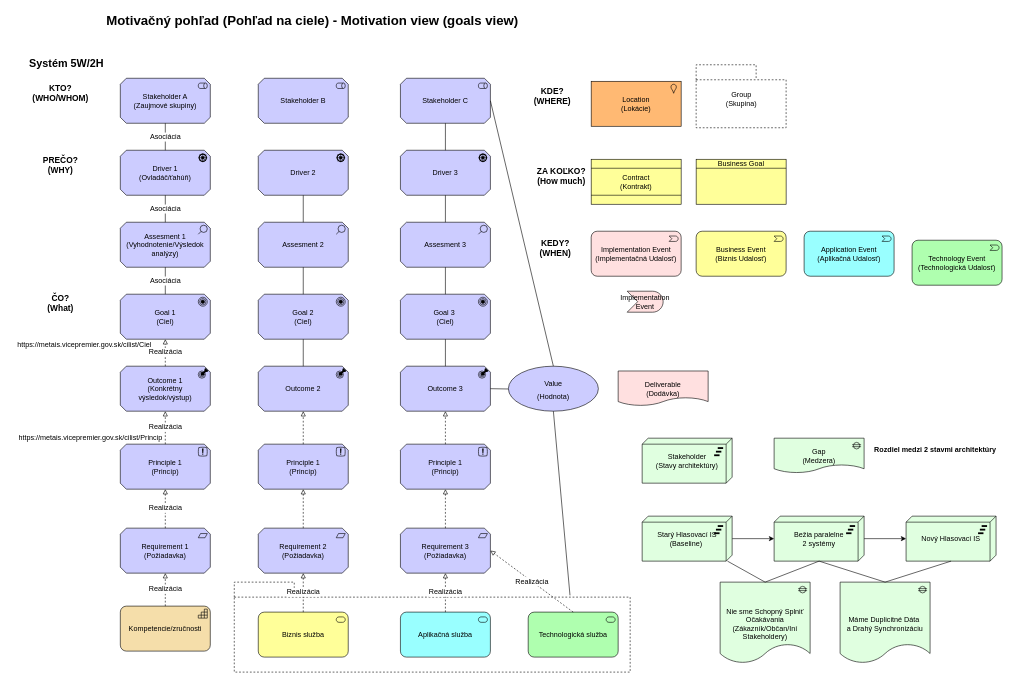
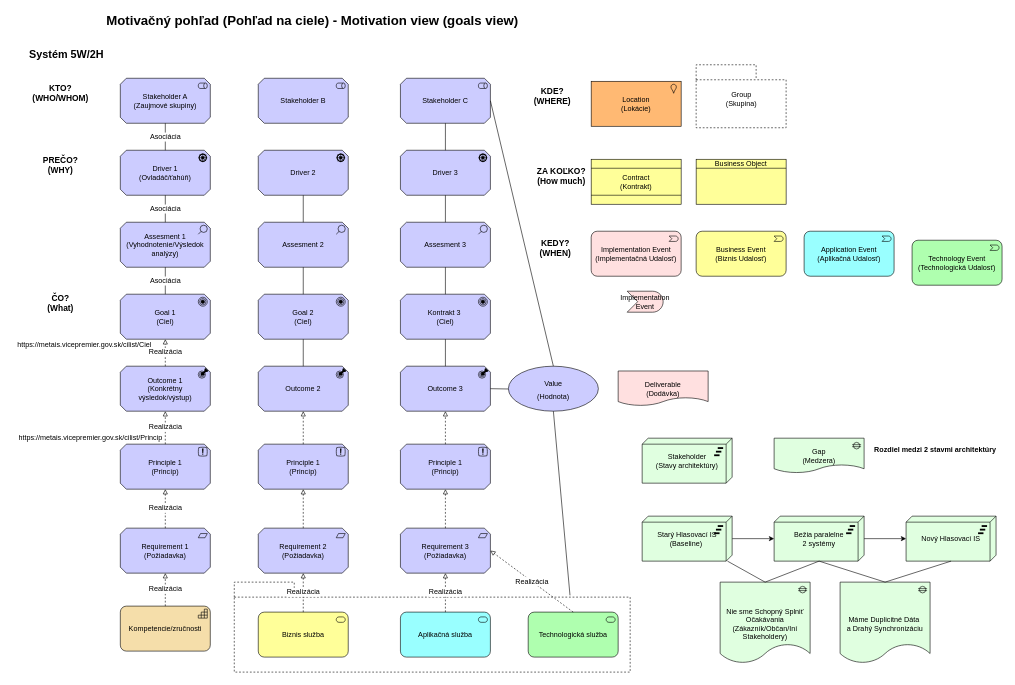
- <mxCell id="3" value="&lt;b style=&quot;font-size: 18px;&quot;&gt;Systém 5W/2H&lt;/b&gt;" style="text;html=1;align=center;verticalAlign=middle;resizable=0;points=[];autosize=1;strokeColor=none;fillColor=none;fontSize=18;" parent="1" vertex="1"><mxGeometry x="40" y="90" width="140" height="30" as="geometry" /></mxCell>
+ <mxCell id="3" value="&lt;b style=&quot;font-size: 18px;&quot;&gt;Systém 5W/2H&lt;/b&gt;" style="text;html=1;align=center;verticalAlign=middle;resizable=0;points=[];autosize=1;strokeColor=none;fillColor=none;fontSize=18;" parent="1" vertex="1"><mxGeometry x="40" y="75" width="140" height="30" as="geometry" /></mxCell>
- <mxCell id="73" value="Business Goal" style="html=1;outlineConnect=0;whiteSpace=wrap;fillColor=#ffff99;shape=mxgraph.archimate3.businessObject;overflow=fill;fontSize=12;" vertex="1" parent="1"><mxGeometry x="1160" y="265" width="150" height="75" as="geometry" /></mxCell>
+ <mxCell id="73" value="Business Object" style="html=1;outlineConnect=0;whiteSpace=wrap;fillColor=#ffff99;shape=mxgraph.archimate3.businessObject;overflow=fill;fontSize=12;" vertex="1" parent="1"><mxGeometry x="1160" y="265" width="150" height="75" as="geometry" /></mxCell>
- <mxCell id="19" value="&lt;span&gt;Goal 3&amp;nbsp;&lt;/span&gt;&lt;br&gt;&lt;span&gt;(Ciel)&lt;/span&gt;" style="html=1;outlineConnect=0;whiteSpace=wrap;fillColor=#CCCCFF;shape=mxgraph.archimate3.application;appType=goal;archiType=oct;fontSize=12;" parent="1" vertex="1"><mxGeometry x="667" y="490" width="150" height="75" as="geometry" /></mxCell>
+ <mxCell id="19" value="&lt;span&gt;Kontrakt 3&amp;nbsp;&lt;/span&gt;&lt;br&gt;&lt;span&gt;(Ciel)&lt;/span&gt;" style="html=1;outlineConnect=0;whiteSpace=wrap;fillColor=#CCCCFF;shape=mxgraph.archimate3.application;appType=goal;archiType=oct;fontSize=12;" parent="1" vertex="1"><mxGeometry x="667" y="490" width="150" height="75" as="geometry" /></mxCell>
